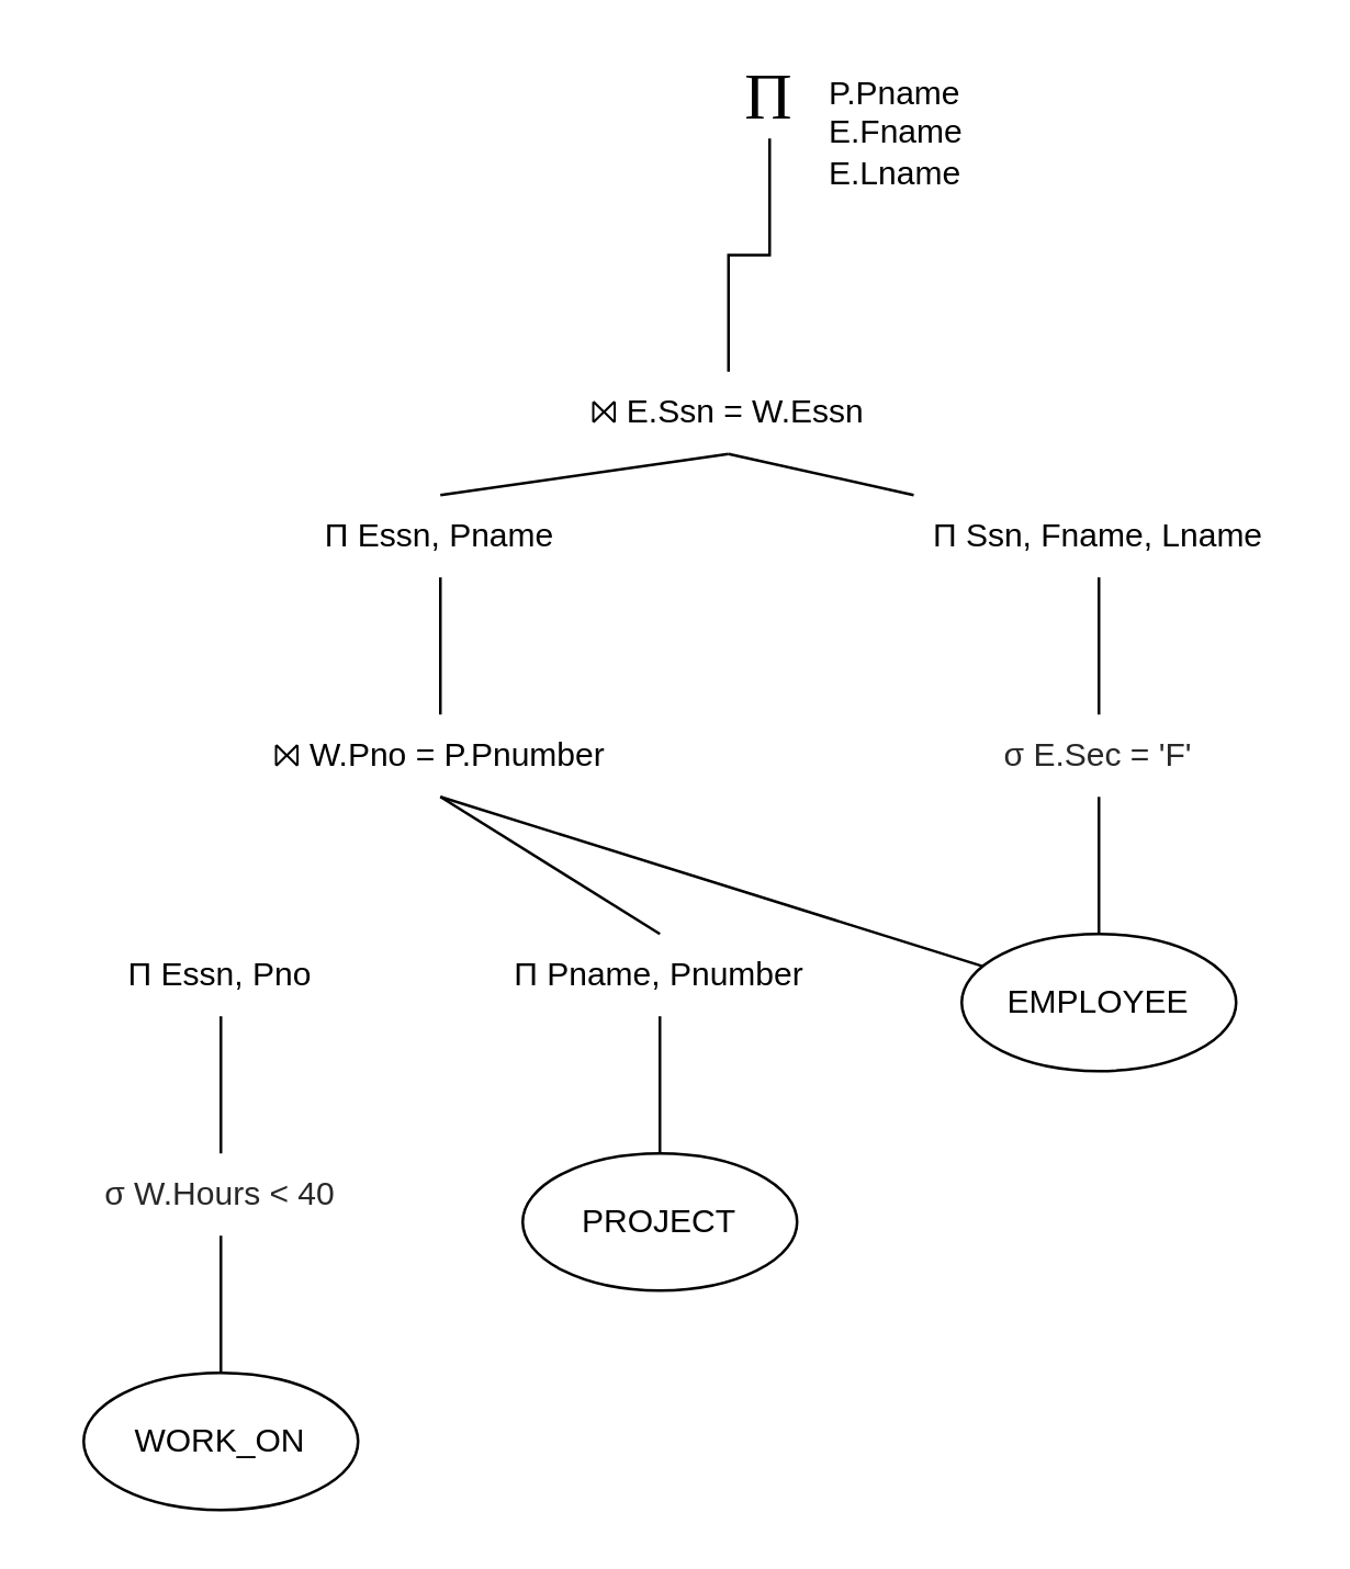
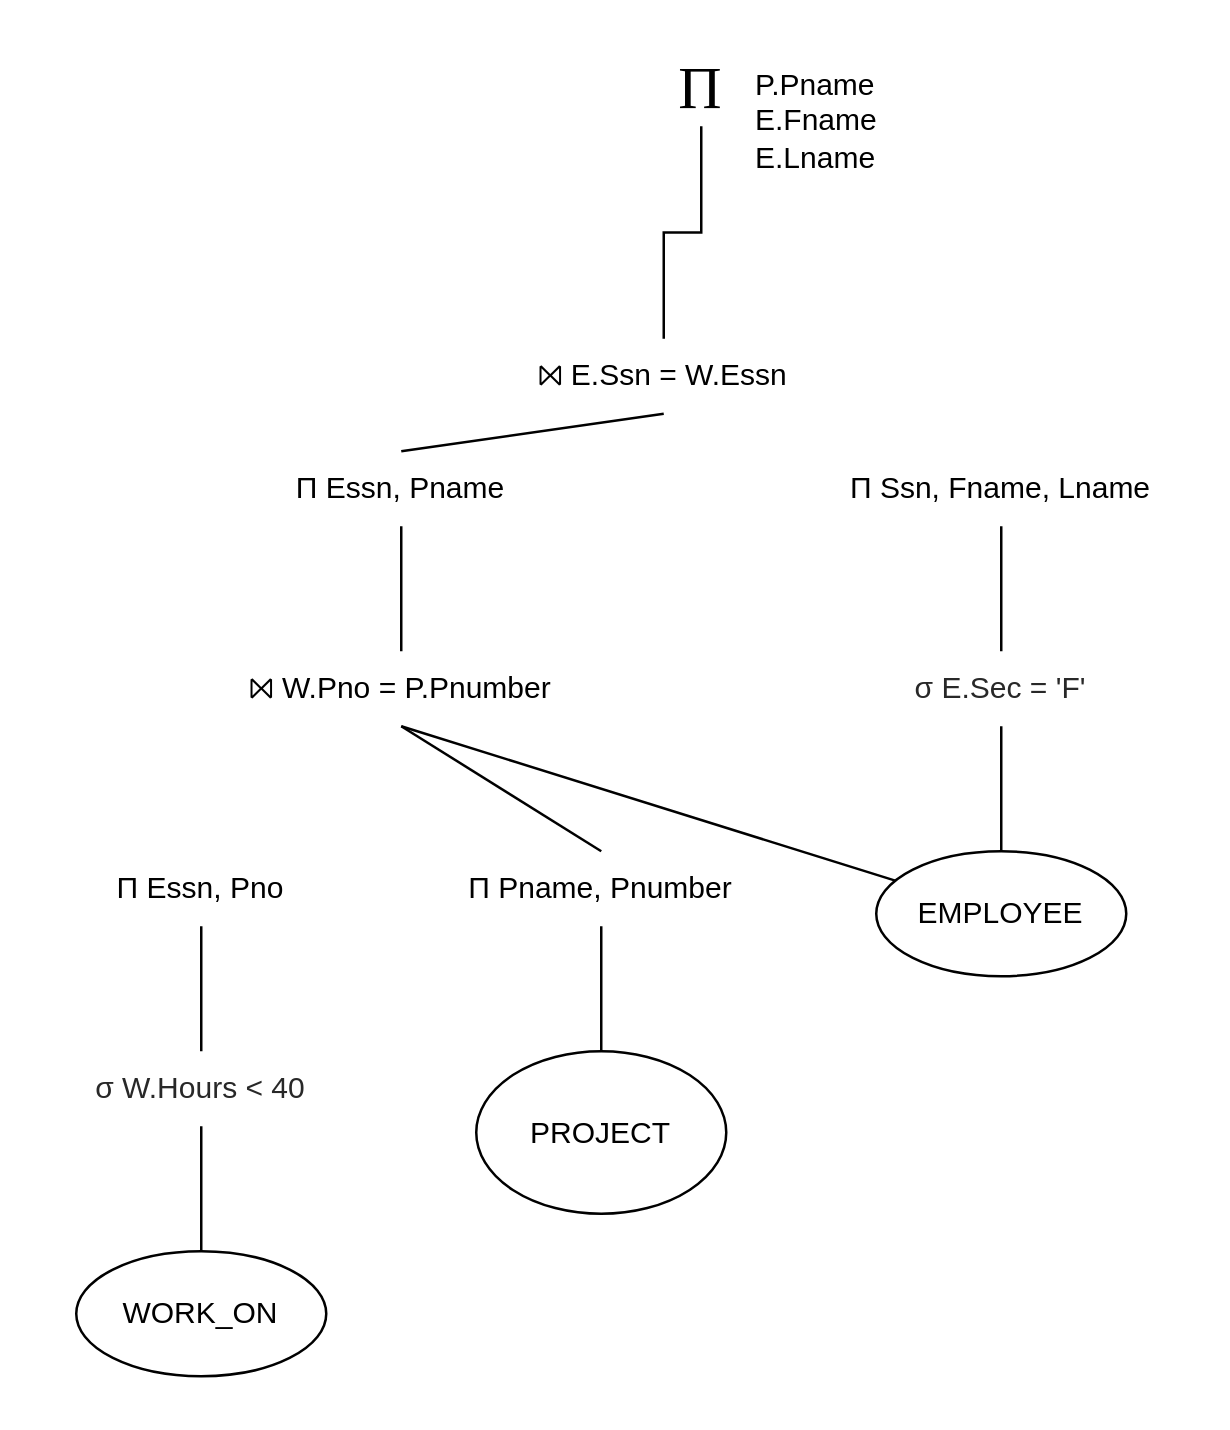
- <mxCell id="10" style="rounded=0;orthogonalLoop=1;jettySize=auto;html=1;exitX=0.5;exitY=1;exitDx=0;exitDy=0;endArrow=none;startFill=0;" edge="1" parent="1" source="11" target="15"><mxGeometry relative="1" as="geometry" /></mxCell>
- <mxCell id="5" value="PROJECT" style="ellipse;whiteSpace=wrap;html=1;" parent="1" vertex="1"><mxGeometry x="190" y="420" width="100" height="50" as="geometry" /></mxCell>
+ <mxCell id="5" value="PROJECT" style="ellipse;whiteSpace=wrap;html=1;" parent="1" vertex="1"><mxGeometry x="190" y="420" width="100" height="65" as="geometry" /></mxCell>
